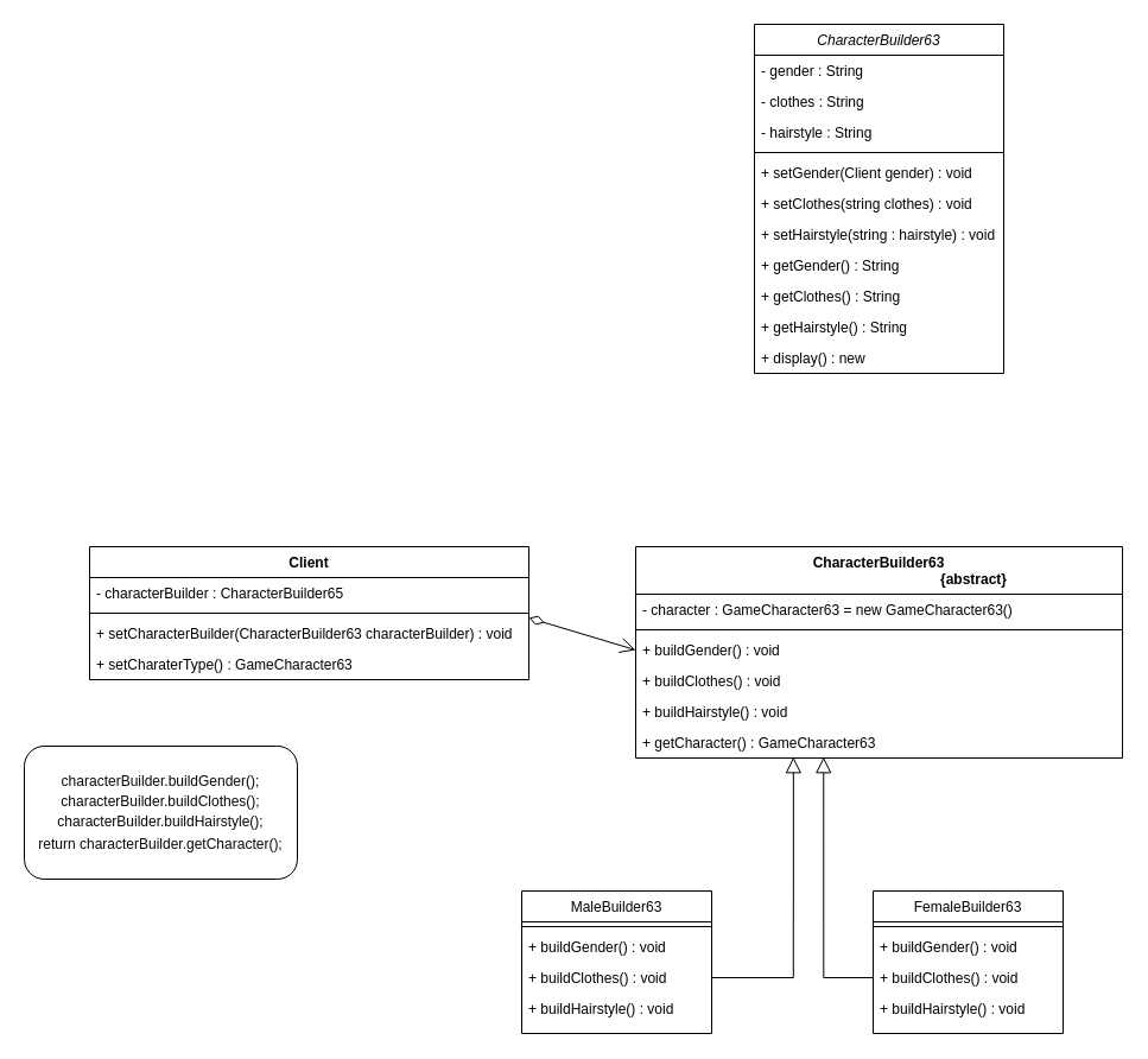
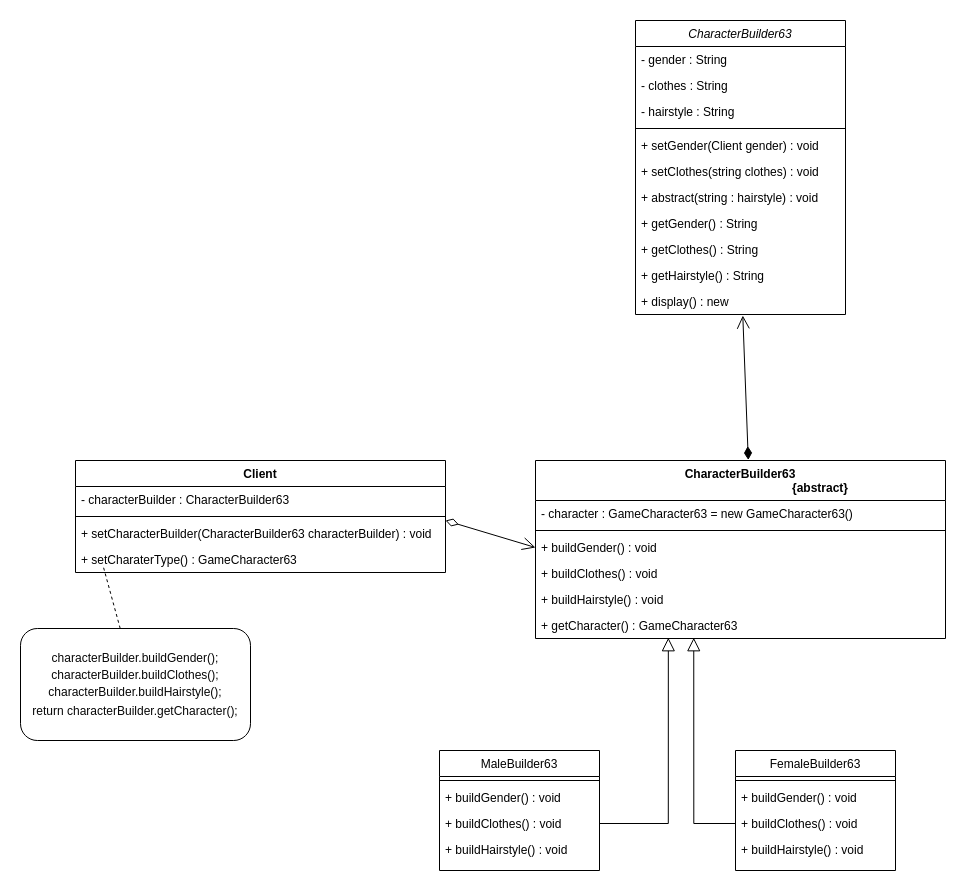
- <mxCell id="9" value="+ setHairstyle(string : hairstyle) : void" style="text;align=left;verticalAlign=top;spacingLeft=4;spacingRight=4;overflow=hidden;rotatable=0;points=[[0,0.5],[1,0.5]];portConstraint=eastwest;" parent="2" vertex="1"><mxGeometry y="164" width="210" height="26" as="geometry" /></mxCell>
+ <mxCell id="9" value="+ abstract(string : hairstyle) : void" style="text;align=left;verticalAlign=top;spacingLeft=4;spacingRight=4;overflow=hidden;rotatable=0;points=[[0,0.5],[1,0.5]];portConstraint=eastwest;" parent="2" vertex="1"><mxGeometry y="164" width="210" height="26" as="geometry" /></mxCell>
+ <mxCell id="36" value="" style="endArrow=open;html=1;rounded=0;entryX=0.511;entryY=1.039;entryDx=0;entryDy=0;entryPerimeter=0;exitX=0.519;exitY=-0.003;exitDx=0;exitDy=0;exitPerimeter=0;endFill=0;startArrow=diamondThin;startFill=1;endSize=11;startSize=11;" parent="1" source="24" target="13" edge="1"><mxGeometry width="50" height="50" relative="1" as="geometry"><mxPoint x="475" y="400" as="sourcePoint" /><mxPoint x="525" y="350" as="targetPoint" /></mxGeometry></mxCell>
- <mxCell id="32" value="-&amp;nbsp;characterBuilder :&amp;nbsp;CharacterBuilder65" style="text;strokeColor=none;fillColor=none;align=left;verticalAlign=top;spacingLeft=4;spacingRight=4;overflow=hidden;rotatable=0;points=[[0,0.5],[1,0.5]];portConstraint=eastwest;whiteSpace=wrap;html=1;" parent="31" vertex="1"><mxGeometry y="26" width="370" height="26" as="geometry" /></mxCell>
+ <mxCell id="32" value="-&amp;nbsp;characterBuilder :&amp;nbsp;CharacterBuilder63" style="text;strokeColor=none;fillColor=none;align=left;verticalAlign=top;spacingLeft=4;spacingRight=4;overflow=hidden;rotatable=0;points=[[0,0.5],[1,0.5]];portConstraint=eastwest;whiteSpace=wrap;html=1;" parent="31" vertex="1"><mxGeometry y="26" width="370" height="26" as="geometry" /></mxCell>
+ <mxCell id="41" value="" style="endArrow=none;html=1;rounded=0;entryX=0.076;entryY=0.817;entryDx=0;entryDy=0;entryPerimeter=0;dashed=1;" parent="1" source="40" target="35" edge="1"><mxGeometry width="50" height="50" relative="1" as="geometry"><mxPoint x="375" y="880" as="sourcePoint" /><mxPoint x="425" y="830" as="targetPoint" /></mxGeometry></mxCell>
